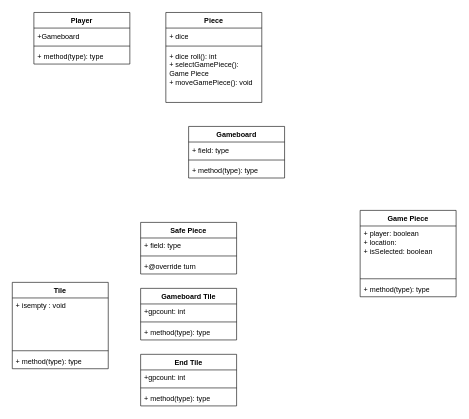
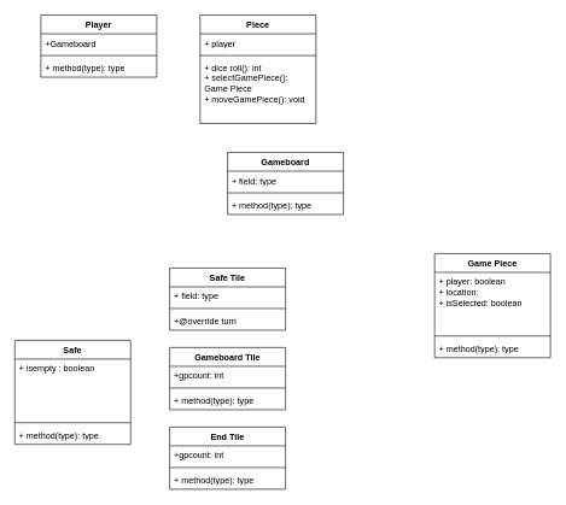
- <mxCell id="31" value="+ dice" style="text;strokeColor=none;fillColor=none;align=left;verticalAlign=top;spacingLeft=4;spacingRight=4;overflow=hidden;rotatable=0;points=[[0,0.5],[1,0.5]];portConstraint=eastwest;whiteSpace=wrap;html=1;" vertex="1" parent="30"><mxGeometry y="26" width="160" height="26" as="geometry" /></mxCell>
+ <mxCell id="31" value="+ player" style="text;strokeColor=none;fillColor=none;align=left;verticalAlign=top;spacingLeft=4;spacingRight=4;overflow=hidden;rotatable=0;points=[[0,0.5],[1,0.5]];portConstraint=eastwest;whiteSpace=wrap;html=1;" vertex="1" parent="30"><mxGeometry y="26" width="160" height="26" as="geometry" /></mxCell>
- <mxCell id="10" value="Safe Piece" style="swimlane;fontStyle=1;align=center;verticalAlign=top;childLayout=stackLayout;horizontal=1;startSize=26;horizontalStack=0;resizeParent=1;resizeParentMax=0;resizeLast=0;collapsible=1;marginBottom=0;whiteSpace=wrap;html=1;" vertex="1" parent="1"><mxGeometry x="234" y="370" width="160" height="86" as="geometry" /></mxCell>
+ <mxCell id="10" value="Safe Tile" style="swimlane;fontStyle=1;align=center;verticalAlign=top;childLayout=stackLayout;horizontal=1;startSize=26;horizontalStack=0;resizeParent=1;resizeParentMax=0;resizeLast=0;collapsible=1;marginBottom=0;whiteSpace=wrap;html=1;" vertex="1" parent="1"><mxGeometry x="234" y="370" width="160" height="86" as="geometry" /></mxCell>
- <mxCell id="6" value="Tile" style="swimlane;fontStyle=1;align=center;verticalAlign=top;childLayout=stackLayout;horizontal=1;startSize=26;horizontalStack=0;resizeParent=1;resizeParentMax=0;resizeLast=0;collapsible=1;marginBottom=0;whiteSpace=wrap;html=1;" vertex="1" parent="1"><mxGeometry x="20" y="470" width="160" height="144" as="geometry" /></mxCell>
+ <mxCell id="6" value="Safe" style="swimlane;fontStyle=1;align=center;verticalAlign=top;childLayout=stackLayout;horizontal=1;startSize=26;horizontalStack=0;resizeParent=1;resizeParentMax=0;resizeLast=0;collapsible=1;marginBottom=0;whiteSpace=wrap;html=1;" vertex="1" parent="1"><mxGeometry x="20" y="470" width="160" height="144" as="geometry" /></mxCell>
- <mxCell id="7" value="+ isempty : void" style="text;strokeColor=none;fillColor=none;align=left;verticalAlign=top;spacingLeft=4;spacingRight=4;overflow=hidden;rotatable=0;points=[[0,0.5],[1,0.5]];portConstraint=eastwest;whiteSpace=wrap;html=1;" vertex="1" parent="6"><mxGeometry y="26" width="160" height="84" as="geometry" /></mxCell>
+ <mxCell id="7" value="+ isempty : boolean" style="text;strokeColor=none;fillColor=none;align=left;verticalAlign=top;spacingLeft=4;spacingRight=4;overflow=hidden;rotatable=0;points=[[0,0.5],[1,0.5]];portConstraint=eastwest;whiteSpace=wrap;html=1;" vertex="1" parent="6"><mxGeometry y="26" width="160" height="84" as="geometry" /></mxCell>
